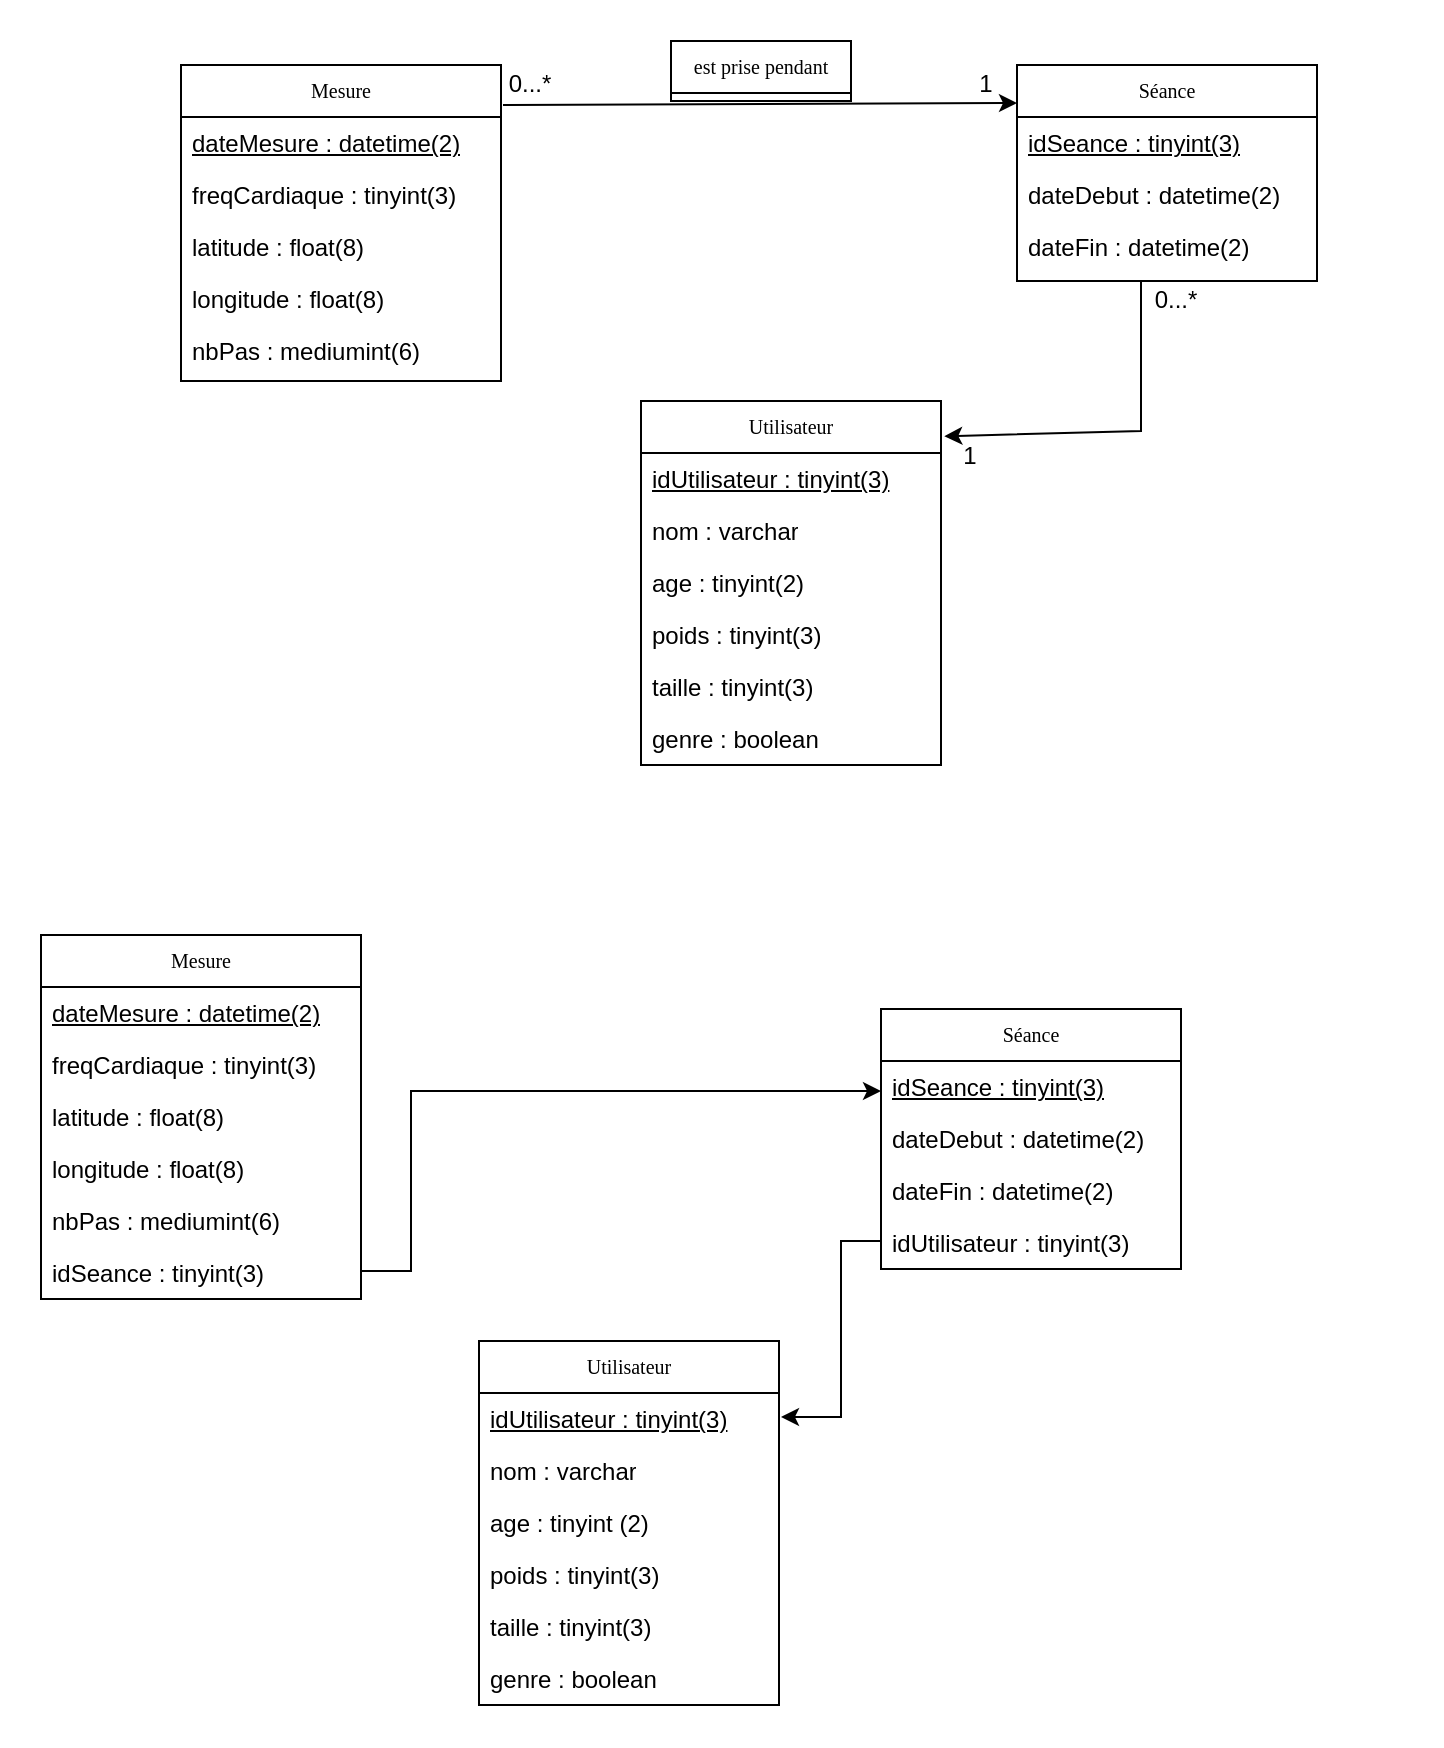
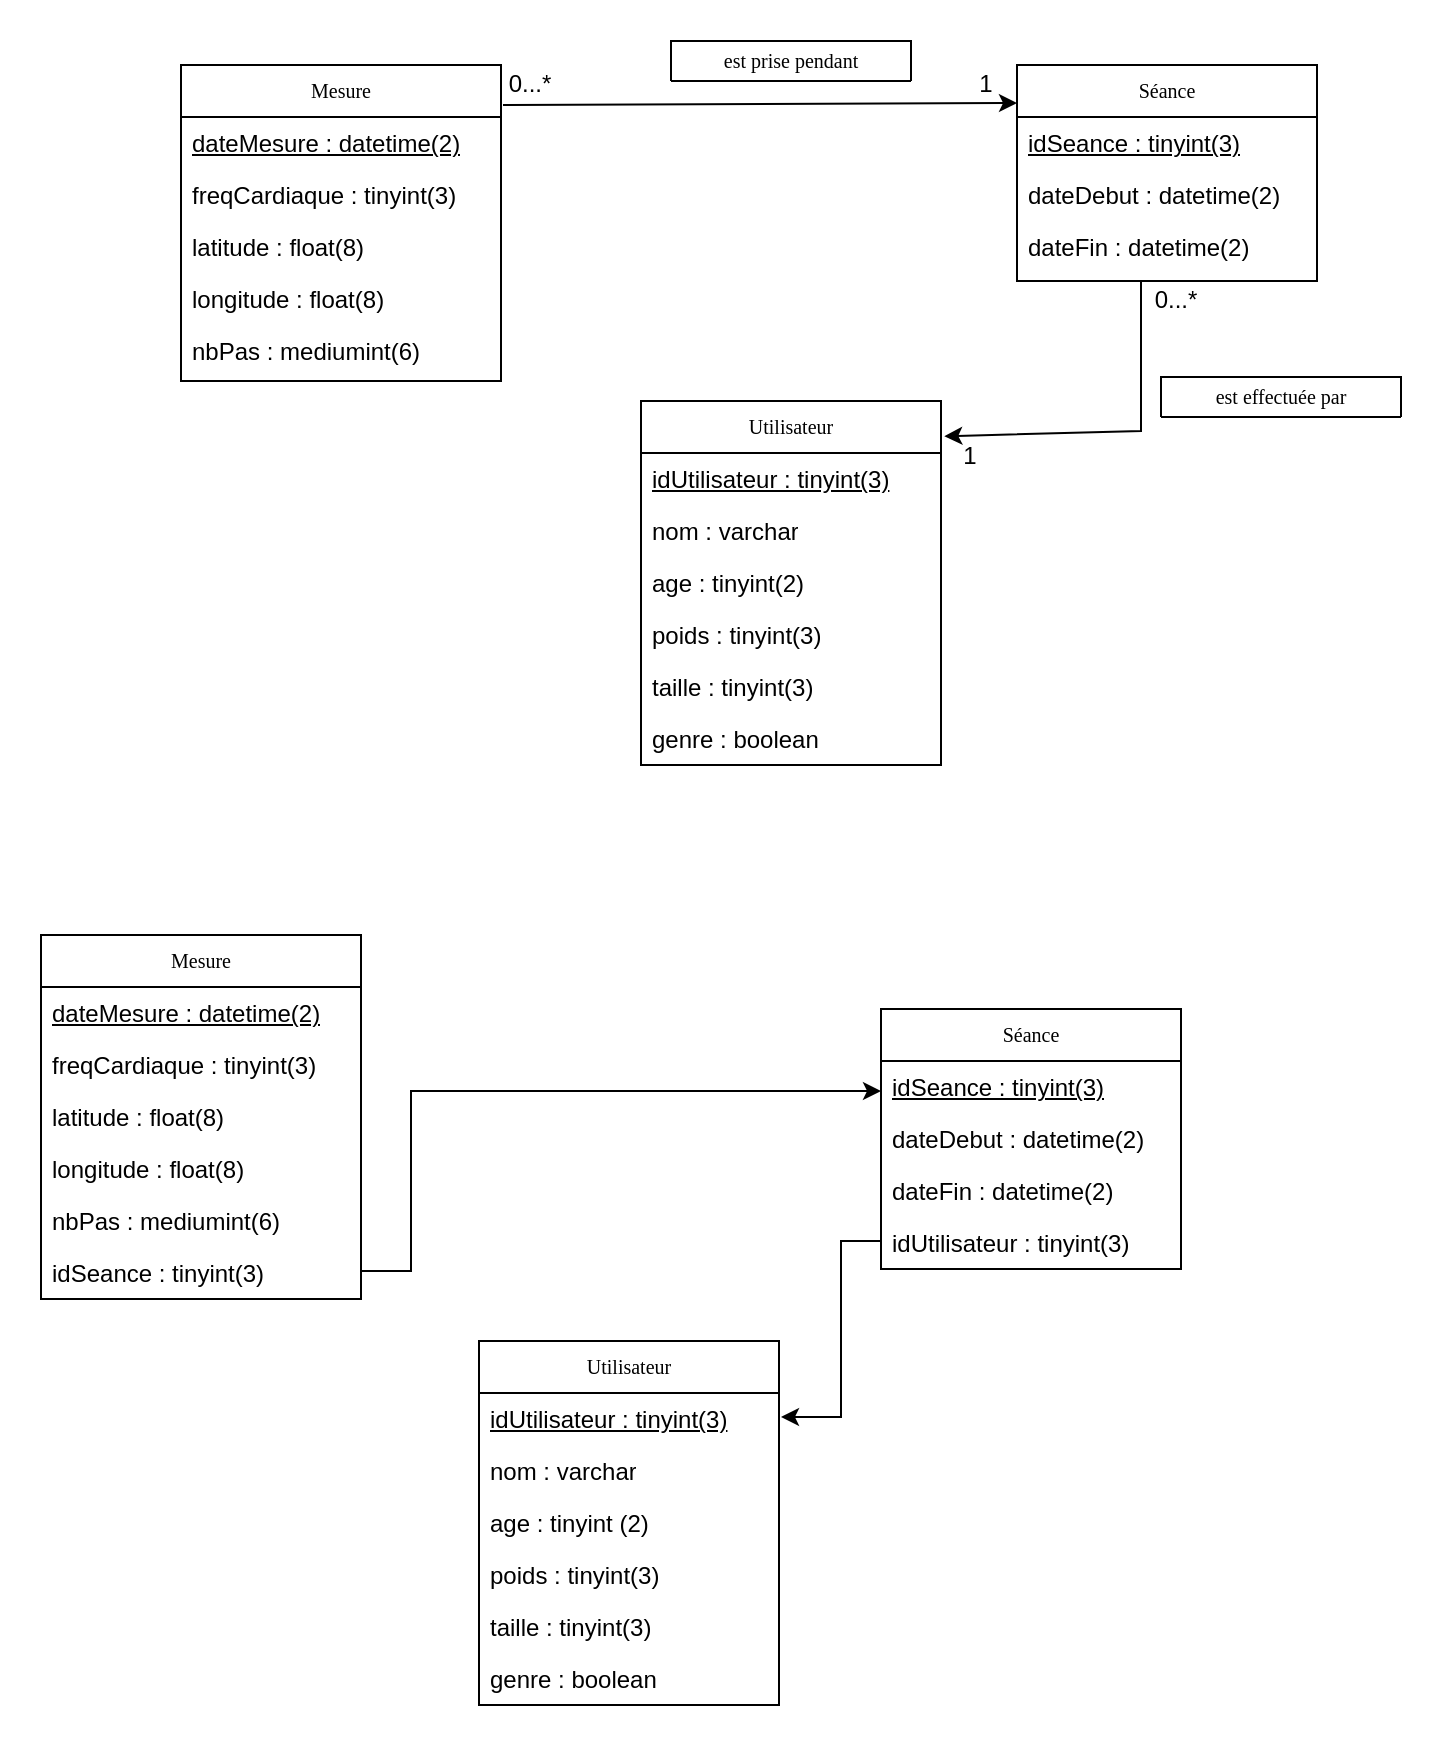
- <mxCell id="15" value="est prise pendant" style="swimlane;html=1;fontStyle=0;childLayout=stackLayout;horizontal=1;startSize=26;fillColor=none;horizontalStack=0;resizeParent=1;resizeLast=0;collapsible=1;marginBottom=0;swimlaneFillColor=#ffffff;rounded=0;shadow=0;comic=0;labelBackgroundColor=none;strokeWidth=1;fontFamily=Verdana;fontSize=10;align=center;" parent="1" vertex="1"><mxGeometry x="335" y="20" width="90" height="30" as="geometry" /></mxCell>
+ <mxCell id="15" value="est prise pendant" style="swimlane;html=1;fontStyle=0;childLayout=stackLayout;horizontal=1;startSize=26;fillColor=none;horizontalStack=0;resizeParent=1;resizeLast=0;collapsible=1;marginBottom=0;swimlaneFillColor=#ffffff;rounded=0;shadow=0;comic=0;labelBackgroundColor=none;strokeWidth=1;fontFamily=Verdana;fontSize=10;align=center;" parent="1" vertex="1"><mxGeometry x="335" y="20" width="120" height="20" as="geometry" /></mxCell>
+ <mxCell id="45" value="est effectuée par" style="swimlane;html=1;fontStyle=0;childLayout=stackLayout;horizontal=1;startSize=26;fillColor=none;horizontalStack=0;resizeParent=1;resizeLast=0;collapsible=1;marginBottom=0;swimlaneFillColor=#ffffff;rounded=0;shadow=0;comic=0;labelBackgroundColor=none;strokeWidth=1;fontFamily=Verdana;fontSize=10;align=center;" parent="1" vertex="1"><mxGeometry x="580" y="188" width="120" height="20" as="geometry" /></mxCell>
